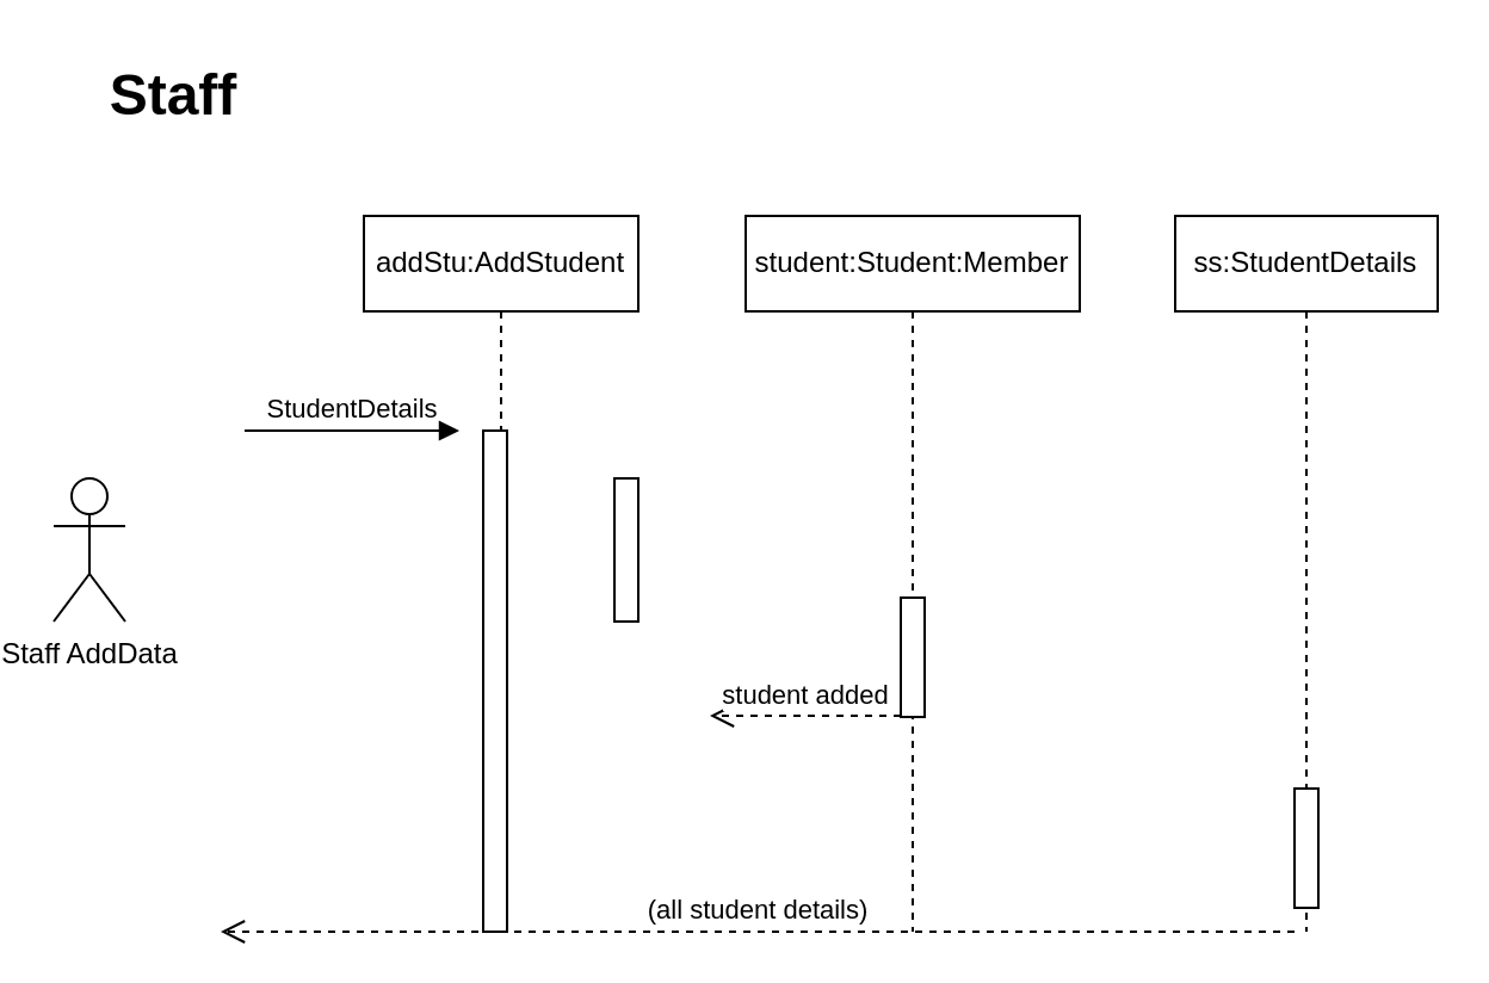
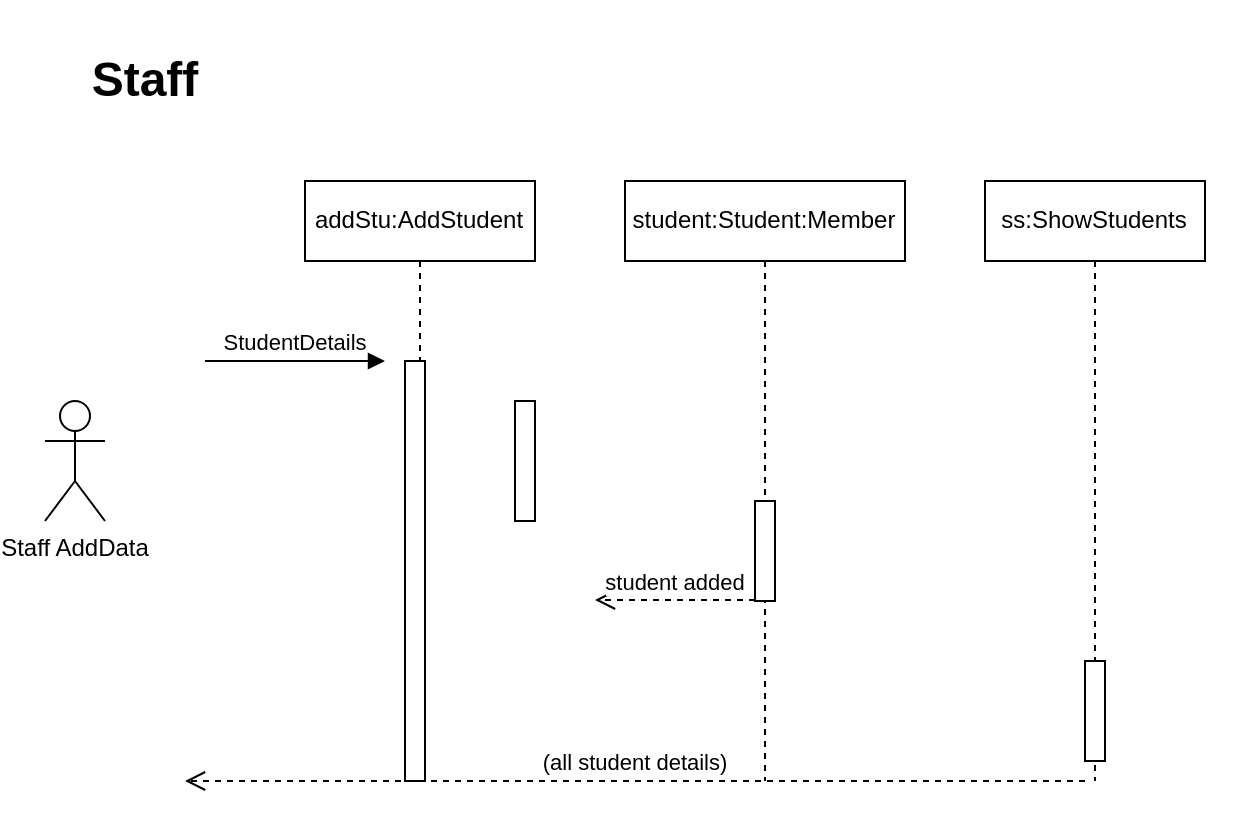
- <mxCell id="9" value="ss:StudentDetails&lt;br&gt;" parent="1" style="shape=umlLifeline;perimeter=lifelinePerimeter;whiteSpace=wrap;html=1;container=1;collapsible=0;recursiveResize=0;outlineConnect=0;" vertex="1"><mxGeometry as="geometry" x="490" y="90" width="110" height="300" /></mxCell>
+ <mxCell id="9" value="ss:ShowStudents&lt;br&gt;" parent="1" style="shape=umlLifeline;perimeter=lifelinePerimeter;whiteSpace=wrap;html=1;container=1;collapsible=0;recursiveResize=0;outlineConnect=0;" vertex="1"><mxGeometry as="geometry" x="490" y="90" width="110" height="300" /></mxCell>
